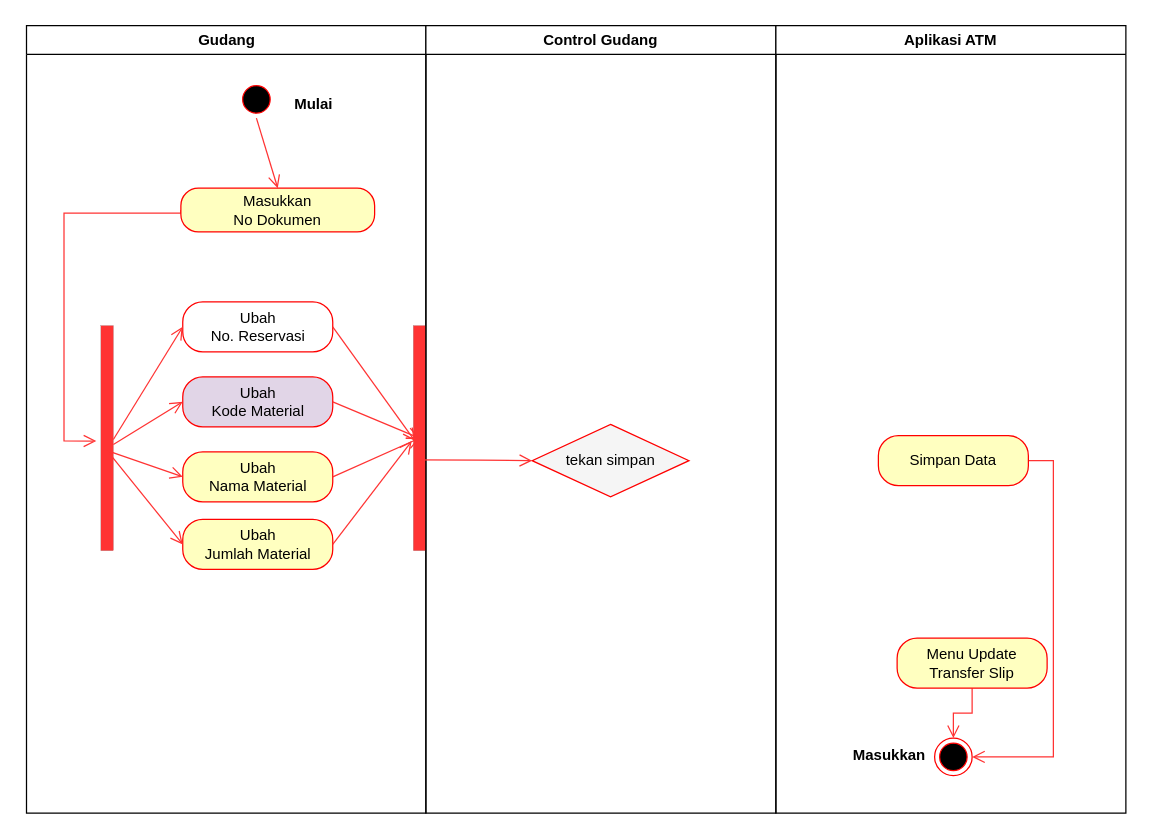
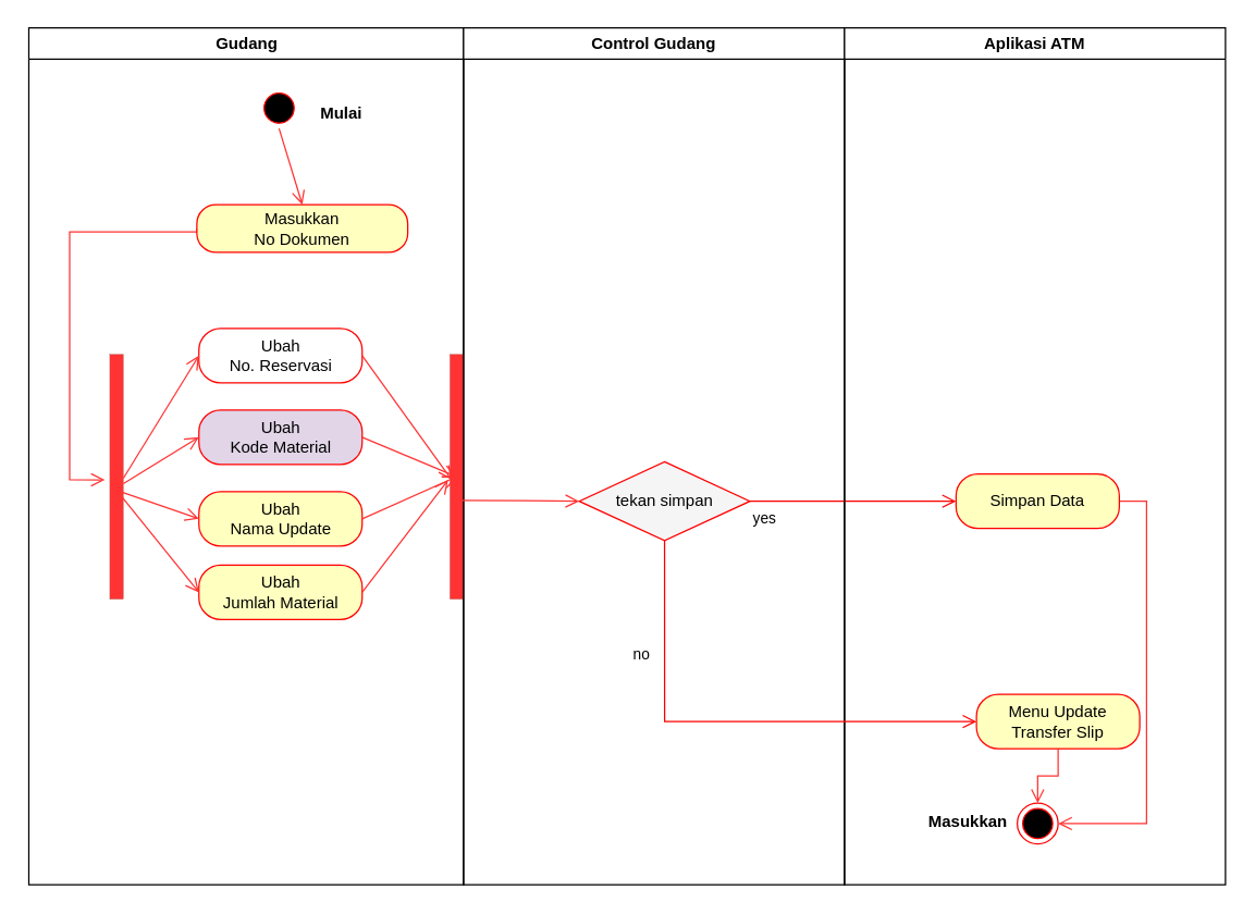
+ <mxCell id="22" value="yes" style="edgeStyle=orthogonalEdgeStyle;html=1;align=left;verticalAlign=top;endArrow=open;endSize=8;strokeColor=#ff0000;rounded=0;exitX=1;exitY=0.5;exitDx=0;exitDy=0;entryX=0;entryY=0.5;entryDx=0;entryDy=0;" edge="1" parent="1" source="21" target="27"><mxGeometry x="-1" relative="1" as="geometry"><mxPoint x="675" y="609" as="targetPoint" /></mxGeometry></mxCell>
- <mxCell id="12" value="Ubah&lt;br&gt;Nama Material" style="rounded=1;whiteSpace=wrap;html=1;arcSize=40;fontColor=#000000;fillColor=#ffffc0;strokeColor=#ff0000;" vertex="1" parent="2"><mxGeometry x="125" y="341" width="120" height="40" as="geometry" /></mxCell>
+ <mxCell id="12" value="Ubah&lt;br&gt;Nama Update" style="rounded=1;whiteSpace=wrap;html=1;arcSize=40;fontColor=#000000;fillColor=#ffffc0;strokeColor=#ff0000;" vertex="1" parent="2"><mxGeometry x="125" y="341" width="120" height="40" as="geometry" /></mxCell>
+ <mxCell id="31" value="no" style="edgeStyle=orthogonalEdgeStyle;html=1;align=left;verticalAlign=bottom;endArrow=open;endSize=8;strokeColor=#ff0000;rounded=0;strokeWidth=1;exitX=0.5;exitY=1;exitDx=0;exitDy=0;entryX=0;entryY=0.5;entryDx=0;entryDy=0;" edge="1" parent="1" source="21" target="29"><mxGeometry x="-0.489" y="-25" relative="1" as="geometry"><mxPoint x="480" y="495" as="targetPoint" /><mxPoint x="500" y="475" as="sourcePoint" /><mxPoint as="offset" /></mxGeometry></mxCell>
